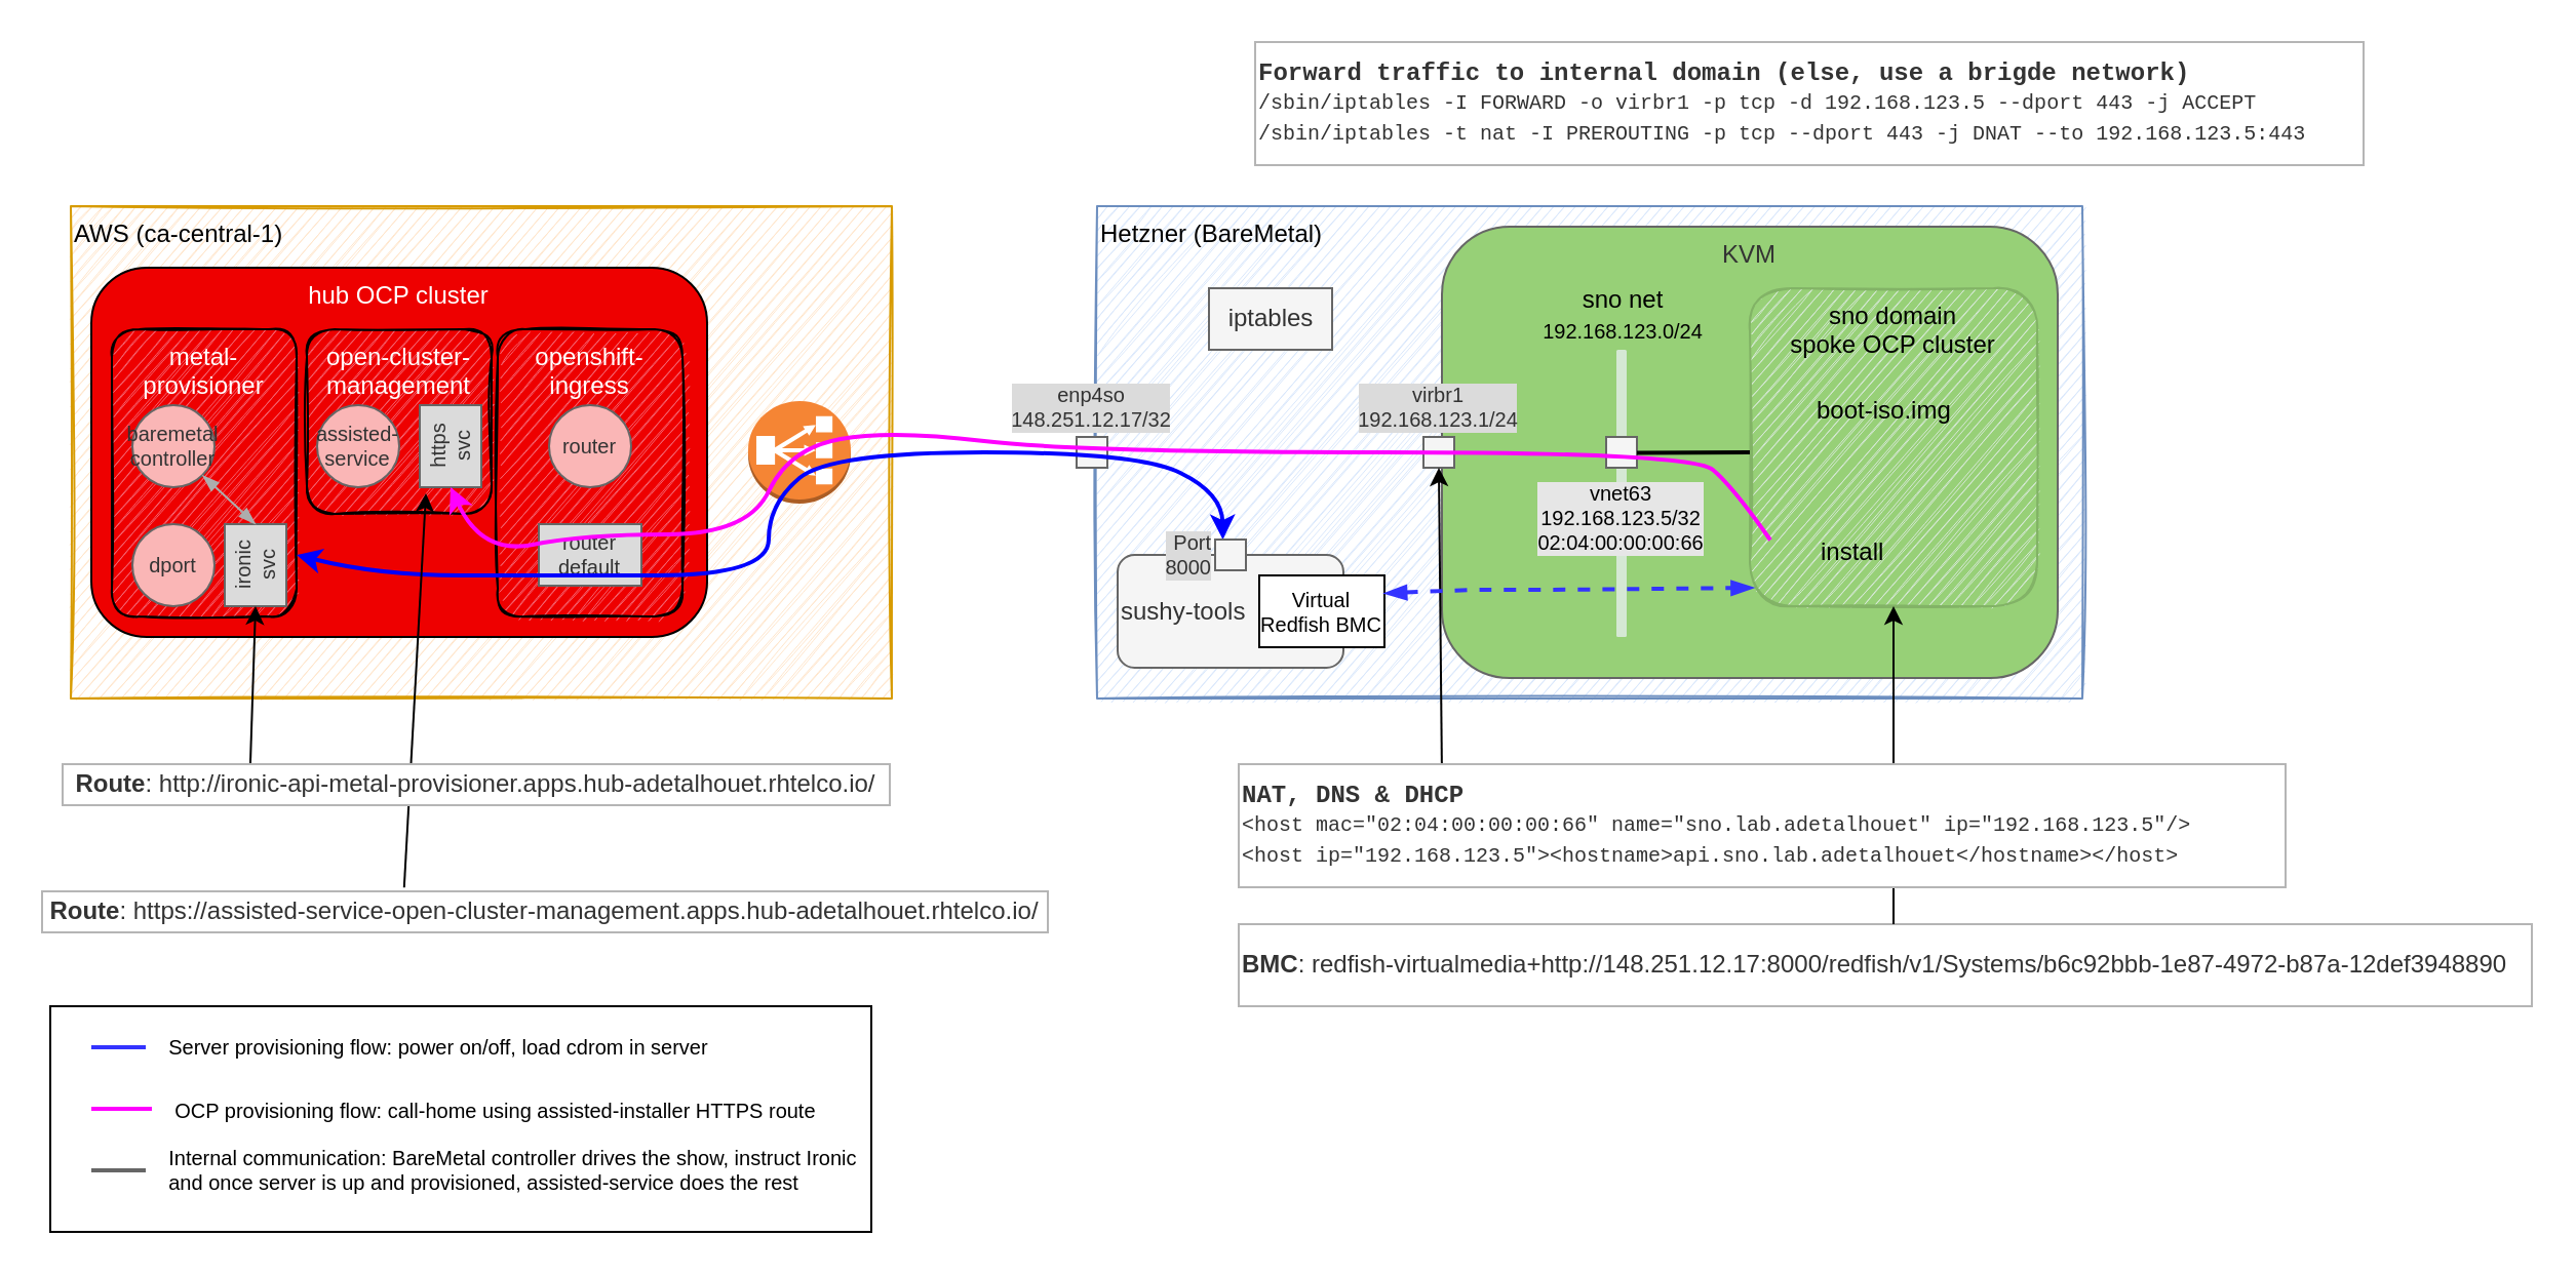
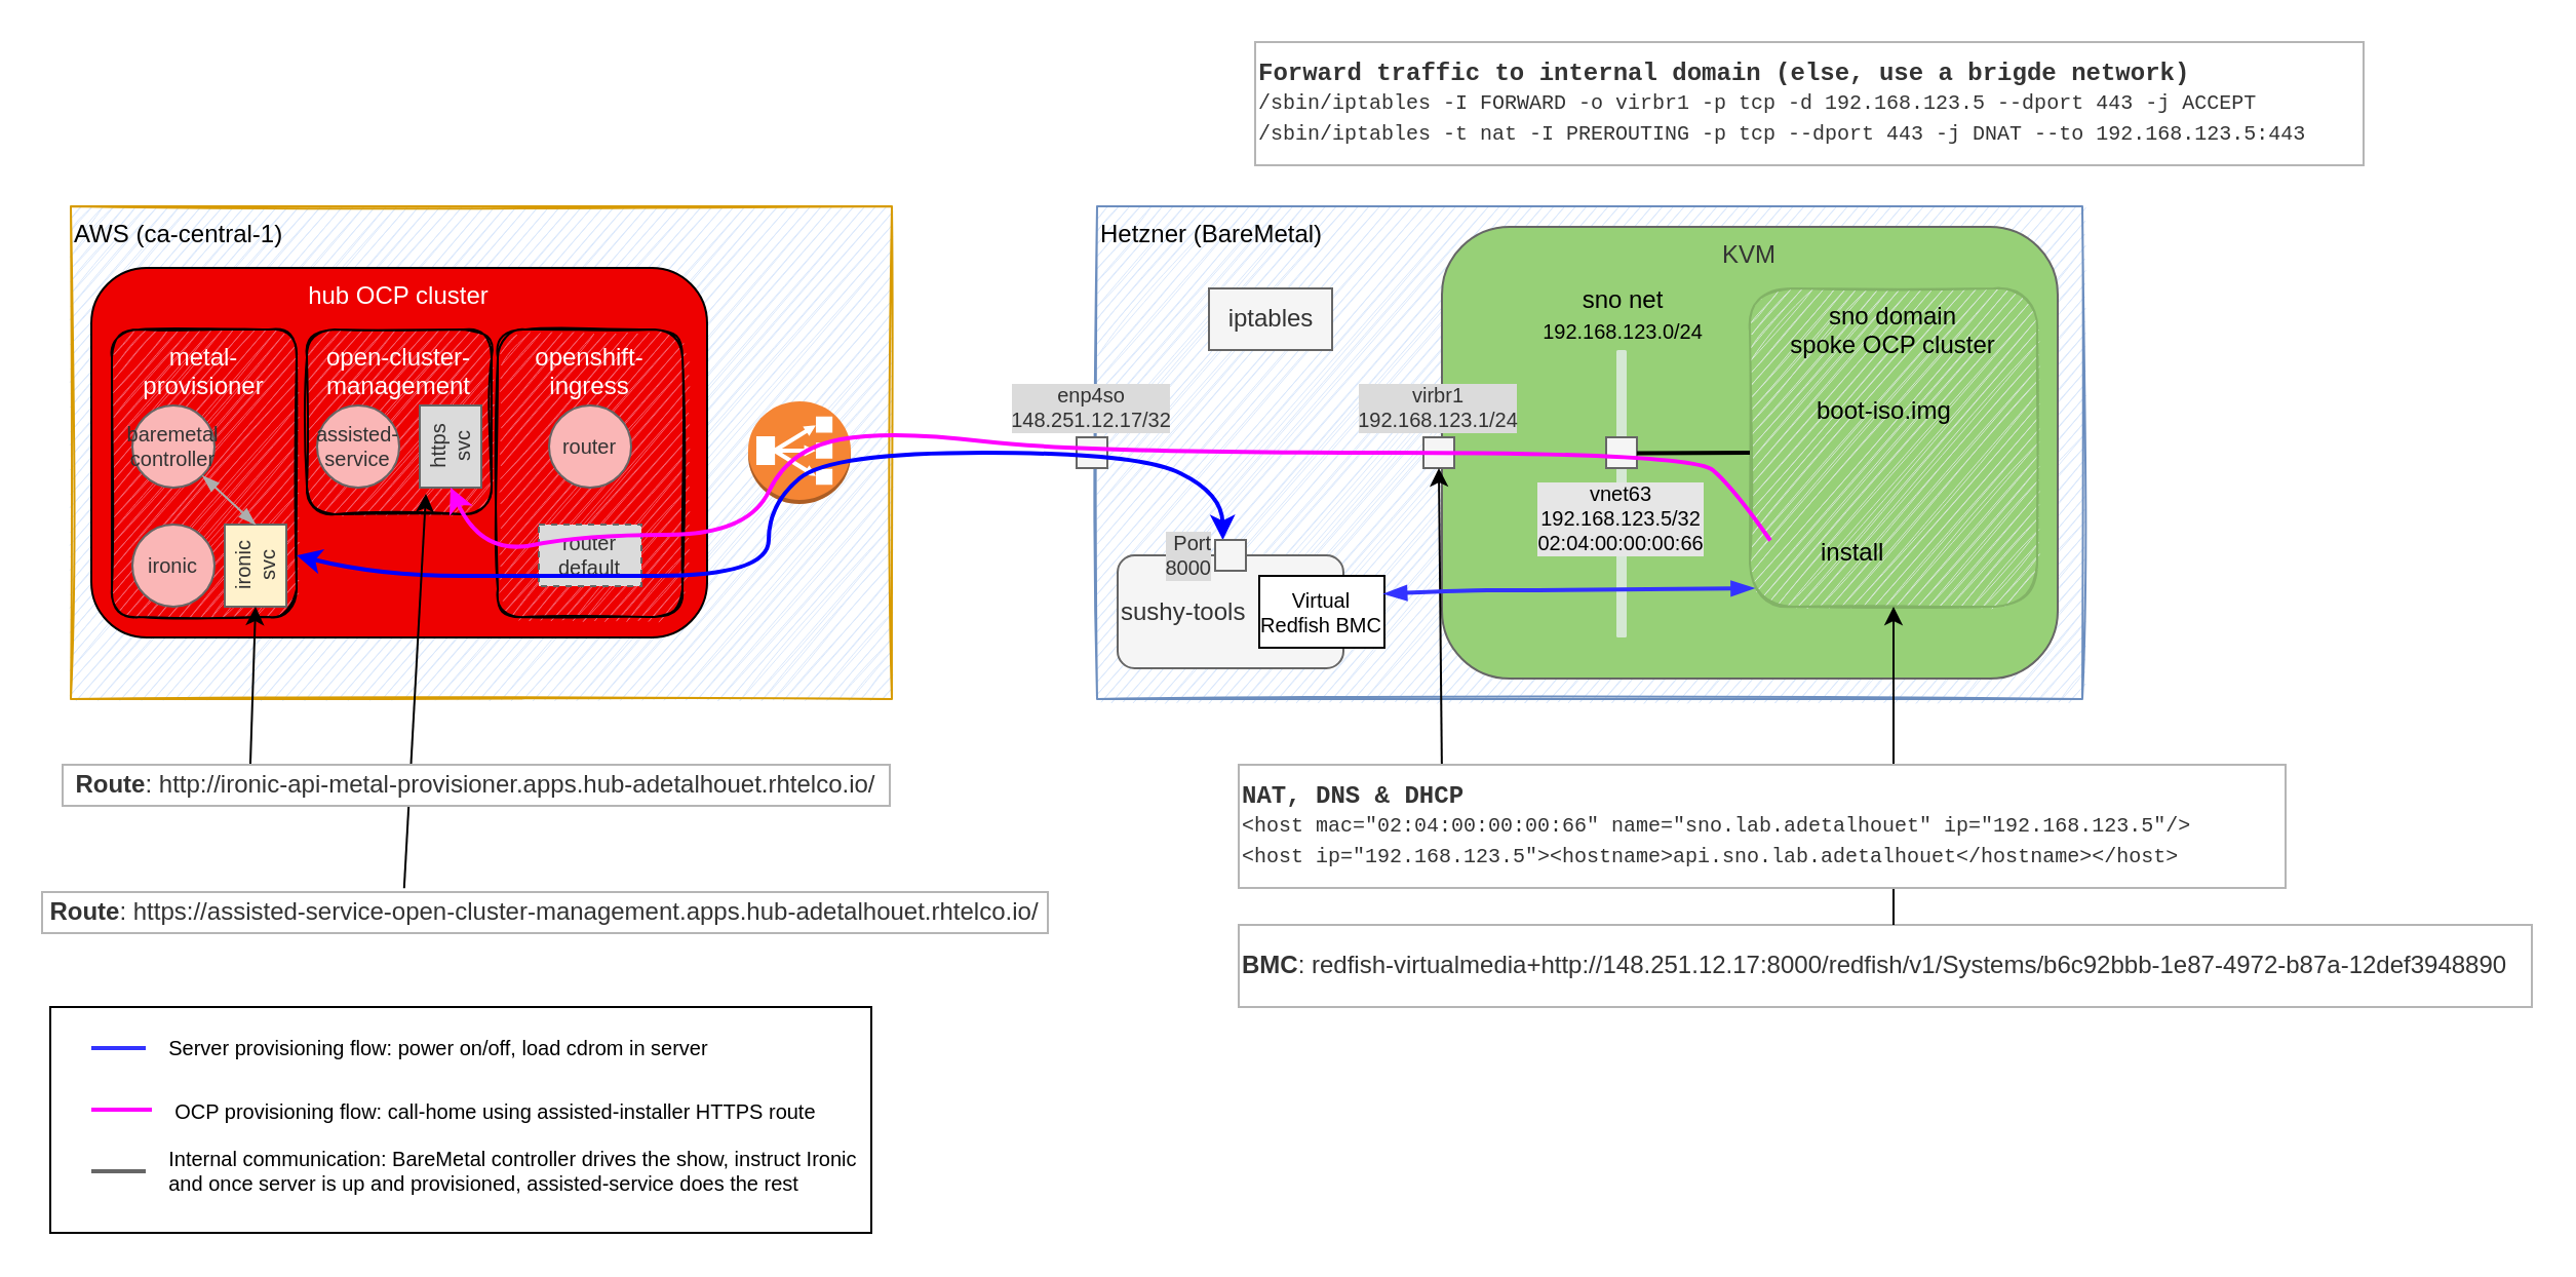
- <mxCell id="3" value="AWS (ca-central-1)" style="whiteSpace=wrap;html=1;align=left;verticalAlign=top;strokeColor=#d79b00;fillColor=#ffe6cc;sketch=1;" vertex="1" parent="1"><mxGeometry x="34" y="100" width="400" height="240" as="geometry" /></mxCell>
+ <mxCell id="3" value="AWS (ca-central-1)" style="whiteSpace=wrap;html=1;align=left;verticalAlign=top;strokeColor=#d79b00;fillColor=#dae8fc;sketch=1;" vertex="1" parent="1"><mxGeometry x="34" y="100" width="400" height="240" as="geometry" /></mxCell>
- <mxCell id="11" value="router default" style="rounded=0;whiteSpace=wrap;html=1;align=center;verticalAlign=middle;strokeColor=#666666;fontColor=#333333;fillColor=#DBDBDB;fontSize=10;" vertex="1" parent="1"><mxGeometry x="262" y="255" width="50" height="30" as="geometry" /></mxCell>
+ <mxCell id="11" value="router default" style="rounded=0;whiteSpace=wrap;html=1;align=center;verticalAlign=middle;strokeColor=#666666;fontColor=#333333;fillColor=#DBDBDB;fontSize=10;dashed=1;" vertex="1" parent="1"><mxGeometry x="262" y="255" width="50" height="30" as="geometry" /></mxCell>
- <mxCell id="7" value="&lt;div style=&quot;font-size: 10px;&quot;&gt;&lt;span style=&quot;font-size: 10px;&quot;&gt;dport&lt;/span&gt;&lt;/div&gt;" style="ellipse;whiteSpace=wrap;html=1;aspect=fixed;align=center;verticalAlign=middle;strokeColor=#666666;fontColor=#333333;fillColor=#FAB6B6;fontSize=10;" vertex="1" parent="1"><mxGeometry x="64" y="255" width="40" height="40" as="geometry" /></mxCell>
+ <mxCell id="7" value="&lt;div style=&quot;font-size: 10px;&quot;&gt;&lt;span style=&quot;font-size: 10px;&quot;&gt;ironic&lt;/span&gt;&lt;/div&gt;" style="ellipse;whiteSpace=wrap;html=1;aspect=fixed;align=center;verticalAlign=middle;strokeColor=#666666;fontColor=#333333;fillColor=#FAB6B6;fontSize=10;" vertex="1" parent="1"><mxGeometry x="64" y="255" width="40" height="40" as="geometry" /></mxCell>
- <mxCell id="8" value="ironic svc" style="rounded=0;whiteSpace=wrap;html=1;align=center;verticalAlign=middle;strokeColor=#666666;fontColor=#333333;fillColor=#DBDBDB;rotation=-90;fontSize=10;" vertex="1" parent="1"><mxGeometry x="104" y="260" width="40" height="30" as="geometry" /></mxCell>
+ <mxCell id="8" value="ironic svc" style="rounded=0;whiteSpace=wrap;html=1;align=center;verticalAlign=middle;strokeColor=#666666;fontColor=#333333;fillColor=#fff2cc;rotation=-90;fontSize=10;" vertex="1" parent="1"><mxGeometry x="104" y="260" width="40" height="30" as="geometry" /></mxCell>
- <mxCell id="37" value="" style="curved=1;endArrow=blockThin;html=1;fontSize=12;fontColor=#000000;strokeWidth=2;entryX=0.013;entryY=0.942;entryDx=0;entryDy=0;entryPerimeter=0;strokeColor=#3333FF;startArrow=blockThin;startFill=1;endFill=1;exitX=1;exitY=0.25;exitDx=0;exitDy=0;dashed=1;" edge="1" parent="1" source="34" target="16"><mxGeometry width="50" height="50" relative="1" as="geometry"><mxPoint x="694" y="300" as="sourcePoint" /><mxPoint x="574" y="490" as="targetPoint" /><Array as="points"><mxPoint x="714" y="287" /><mxPoint x="734" y="287" /><mxPoint x="764" y="287" /></Array></mxGeometry></mxCell>
+ <mxCell id="37" value="" style="curved=1;endArrow=blockThin;html=1;fontSize=12;fontColor=#000000;strokeWidth=2;entryX=0.013;entryY=0.942;entryDx=0;entryDy=0;entryPerimeter=0;strokeColor=#3333FF;startArrow=blockThin;startFill=1;endFill=1;exitX=1;exitY=0.25;exitDx=0;exitDy=0;" edge="1" parent="1" source="34" target="16"><mxGeometry width="50" height="50" relative="1" as="geometry"><mxPoint x="694" y="300" as="sourcePoint" /><mxPoint x="574" y="490" as="targetPoint" /><Array as="points"><mxPoint x="714" y="287" /><mxPoint x="734" y="287" /><mxPoint x="764" y="287" /></Array></mxGeometry></mxCell>
